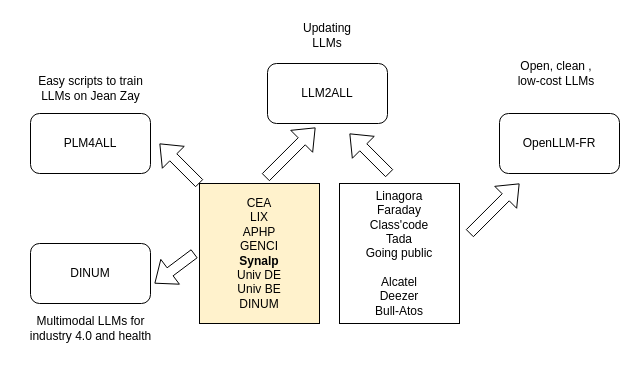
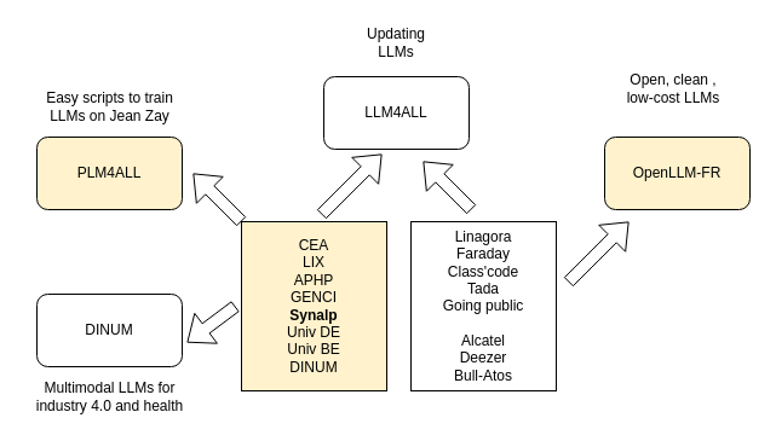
- <mxCell id="4" value="LLM2ALL" style="rounded=1;whiteSpace=wrap;html=1;" vertex="1" parent="1"><mxGeometry x="267" y="63" width="120" height="60" as="geometry" /></mxCell>
+ <mxCell id="4" value="LLM4ALL" style="rounded=1;whiteSpace=wrap;html=1;" vertex="1" parent="1"><mxGeometry x="267" y="63" width="120" height="60" as="geometry" /></mxCell>
- <mxCell id="6" value="PLM4ALL" style="rounded=1;whiteSpace=wrap;html=1;" vertex="1" parent="1"><mxGeometry x="30" y="113" width="120" height="60" as="geometry" /></mxCell>
+ <mxCell id="6" value="PLM4ALL" style="rounded=1;whiteSpace=wrap;html=1;fillColor=#fff2cc;" vertex="1" parent="1"><mxGeometry x="30" y="113" width="120" height="60" as="geometry" /></mxCell>
- <mxCell id="5" value="OpenLLM-FR" style="rounded=1;whiteSpace=wrap;html=1;" vertex="1" parent="1"><mxGeometry x="499" y="113" width="120" height="60" as="geometry" /></mxCell>
+ <mxCell id="5" value="OpenLLM-FR" style="rounded=1;whiteSpace=wrap;html=1;fillColor=#fff2cc;" vertex="1" parent="1"><mxGeometry x="499" y="113" width="120" height="60" as="geometry" /></mxCell>
